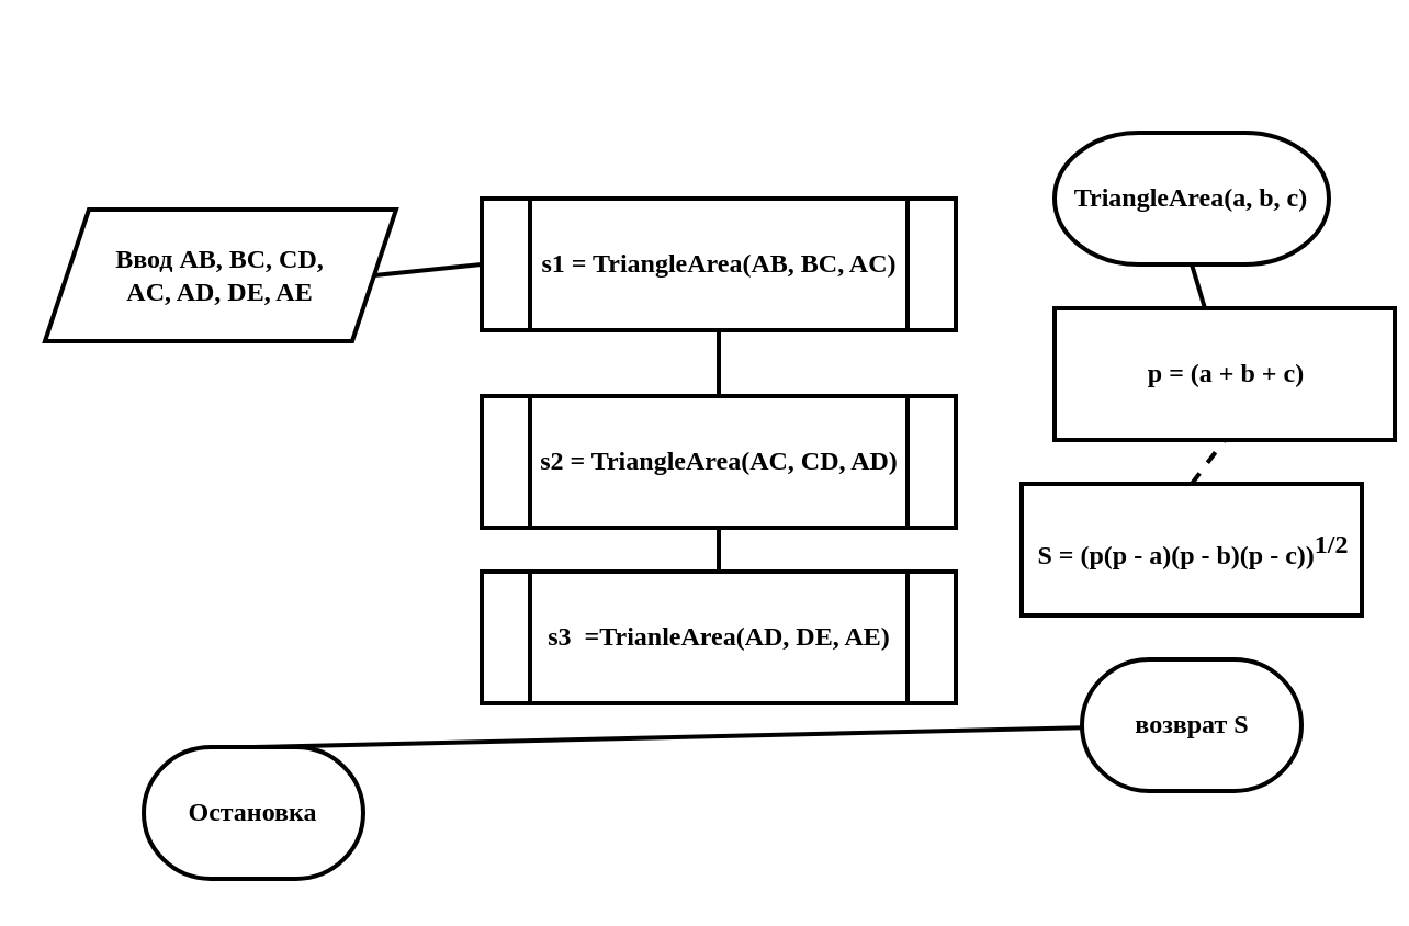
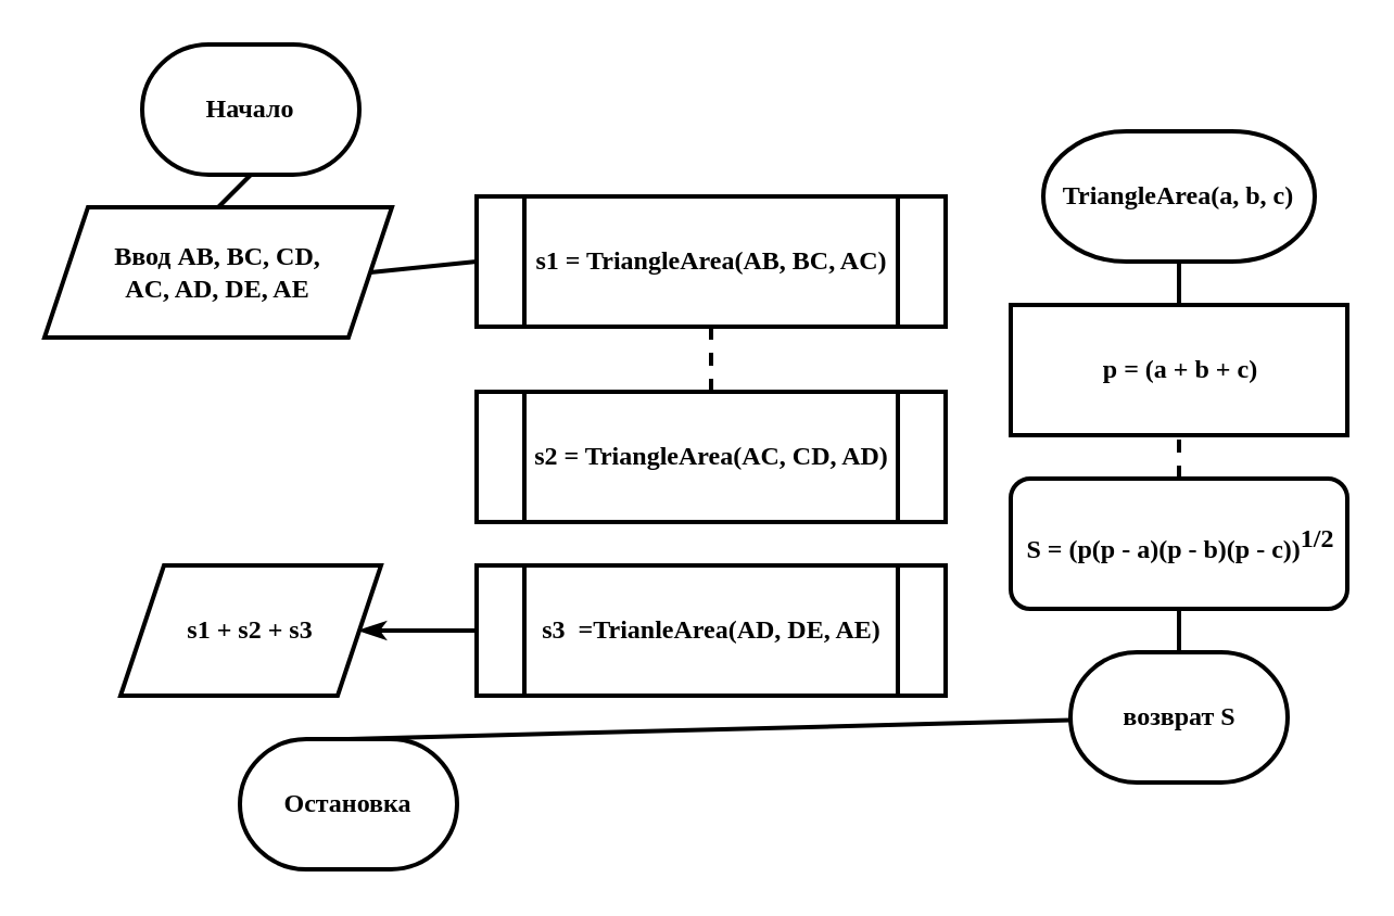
+ <mxCell id="2" value="Начало" style="strokeWidth=2;html=1;shape=mxgraph.flowchart.terminator;whiteSpace=wrap;fontFamily=Times New Roman;fontSize=12;fontStyle=1" vertex="1" parent="1"><mxGeometry x="65" y="20" width="100" height="60" as="geometry" /></mxCell>
+ <mxCell id="13" value="" style="endArrow=none;html=1;entryX=0.5;entryY=1;entryDx=0;entryDy=0;entryPerimeter=0;exitX=0.5;exitY=0;exitDx=0;exitDy=0;strokeWidth=2;fontFamily=Times New Roman;fontSize=12;fontStyle=1" edge="1" parent="1" source="3" target="2"><mxGeometry width="50" height="50" relative="1" as="geometry"><mxPoint x="195" y="90" as="sourcePoint" /><mxPoint x="245" y="40" as="targetPoint" /></mxGeometry></mxCell>
- <mxCell id="9" value="p = (a + b + c)" style="html=1;dashed=0;whitespace=wrap;strokeWidth=2;fontFamily=Times New Roman;fontSize=12;fontStyle=1" vertex="1" parent="1"><mxGeometry x="480" y="140" width="155" height="60" as="geometry" /></mxCell>
+ <mxCell id="9" value="p = (a + b + c)" style="html=1;dashed=0;whitespace=wrap;strokeWidth=2;fontFamily=Times New Roman;fontSize=12;fontStyle=1" vertex="1" parent="1"><mxGeometry x="465" y="140" width="155" height="60" as="geometry" /></mxCell>
- <mxCell id="15" value="" style="endArrow=none;html=1;entryX=0.5;entryY=1;entryDx=0;entryDy=0;exitX=0.5;exitY=0;exitDx=0;exitDy=0;strokeWidth=2;fontFamily=Times New Roman;fontSize=12;fontStyle=1" edge="1" parent="1" source="11" target="4"><mxGeometry width="50" height="50" relative="1" as="geometry"><mxPoint x="159" y="130" as="sourcePoint" /><mxPoint x="159" y="110" as="targetPoint" /></mxGeometry></mxCell>
+ <mxCell id="15" value="" style="endArrow=none;html=1;entryX=0.5;entryY=1;entryDx=0;entryDy=0;exitX=0.5;exitY=0;exitDx=0;exitDy=0;strokeWidth=2;fontFamily=Times New Roman;fontSize=12;fontStyle=1;dashed=1;" edge="1" parent="1" source="11" target="4"><mxGeometry width="50" height="50" relative="1" as="geometry"><mxPoint x="159" y="130" as="sourcePoint" /><mxPoint x="159" y="110" as="targetPoint" /></mxGeometry></mxCell>
- <mxCell id="16" value="" style="endArrow=none;html=1;entryX=0.5;entryY=1;entryDx=0;entryDy=0;exitX=0.5;exitY=0;exitDx=0;exitDy=0;strokeWidth=2;fontFamily=Times New Roman;fontSize=12;fontStyle=1" edge="1" parent="1" source="12" target="11"><mxGeometry width="50" height="50" relative="1" as="geometry"><mxPoint x="169" y="140" as="sourcePoint" /><mxPoint x="169" y="120" as="targetPoint" /></mxGeometry></mxCell>
- <mxCell id="10" value="S = (p(p - a)(p - b)(p - c))&lt;sup style=&quot;font-size: 12px;&quot;&gt;1/2&lt;/sup&gt;" style="html=1;dashed=0;whitespace=wrap;strokeWidth=2;fontFamily=Times New Roman;fontSize=12;fontStyle=1" vertex="1" parent="1"><mxGeometry x="465" y="220" width="155" height="60" as="geometry" /></mxCell>
+ <mxCell id="10" value="S = (p(p - a)(p - b)(p - c))&lt;sup style=&quot;font-size: 12px;&quot;&gt;1/2&lt;/sup&gt;" style="html=1;dashed=0;whitespace=wrap;strokeWidth=2;fontFamily=Times New Roman;fontSize=12;fontStyle=1;rounded=1;" vertex="1" parent="1"><mxGeometry x="465" y="220" width="155" height="60" as="geometry" /></mxCell>
+ <mxCell id="5" value="s1 + s2 + s3" style="shape=parallelogram;perimeter=parallelogramPerimeter;whiteSpace=wrap;html=1;fixedSize=1;strokeWidth=2;fontFamily=Times New Roman;fontSize=12;fontStyle=1" vertex="1" parent="1"><mxGeometry x="55" y="260" width="120" height="60" as="geometry" /></mxCell>
+ <mxCell id="21" value="" style="endArrow=classicThin;html=1;entryX=1;entryY=0.5;entryDx=0;entryDy=0;exitX=0;exitY=0.5;exitDx=0;exitDy=0;strokeWidth=2;endFill=1;fontFamily=Times New Roman;fontSize=12;fontStyle=1" edge="1" parent="1" source="12" target="5"><mxGeometry width="50" height="50" relative="1" as="geometry"><mxPoint x="215" y="480" as="sourcePoint" /><mxPoint x="265" y="430" as="targetPoint" /></mxGeometry></mxCell>
+ <mxCell id="20" value="" style="endArrow=none;html=1;entryX=0.5;entryY=1;entryDx=0;entryDy=0;exitX=0.5;exitY=0;exitDx=0;exitDy=0;exitPerimeter=0;strokeWidth=2;fontFamily=Times New Roman;fontSize=12;fontStyle=1" edge="1" parent="1" source="8" target="10"><mxGeometry width="50" height="50" relative="1" as="geometry"><mxPoint x="535" y="160" as="sourcePoint" /><mxPoint x="535" y="140" as="targetPoint" /></mxGeometry></mxCell>
- <mxCell id="6" value="Остановка" style="strokeWidth=2;html=1;shape=mxgraph.flowchart.terminator;whiteSpace=wrap;fontFamily=Times New Roman;fontSize=12;fontStyle=1" vertex="1" parent="1"><mxGeometry x="65" y="340" width="100" height="60" as="geometry" /></mxCell>
+ <mxCell id="6" value="Остановка" style="strokeWidth=2;html=1;shape=mxgraph.flowchart.terminator;whiteSpace=wrap;fontFamily=Times New Roman;fontSize=12;fontStyle=1" vertex="1" parent="1"><mxGeometry x="110" y="340" width="100" height="60" as="geometry" /></mxCell>
